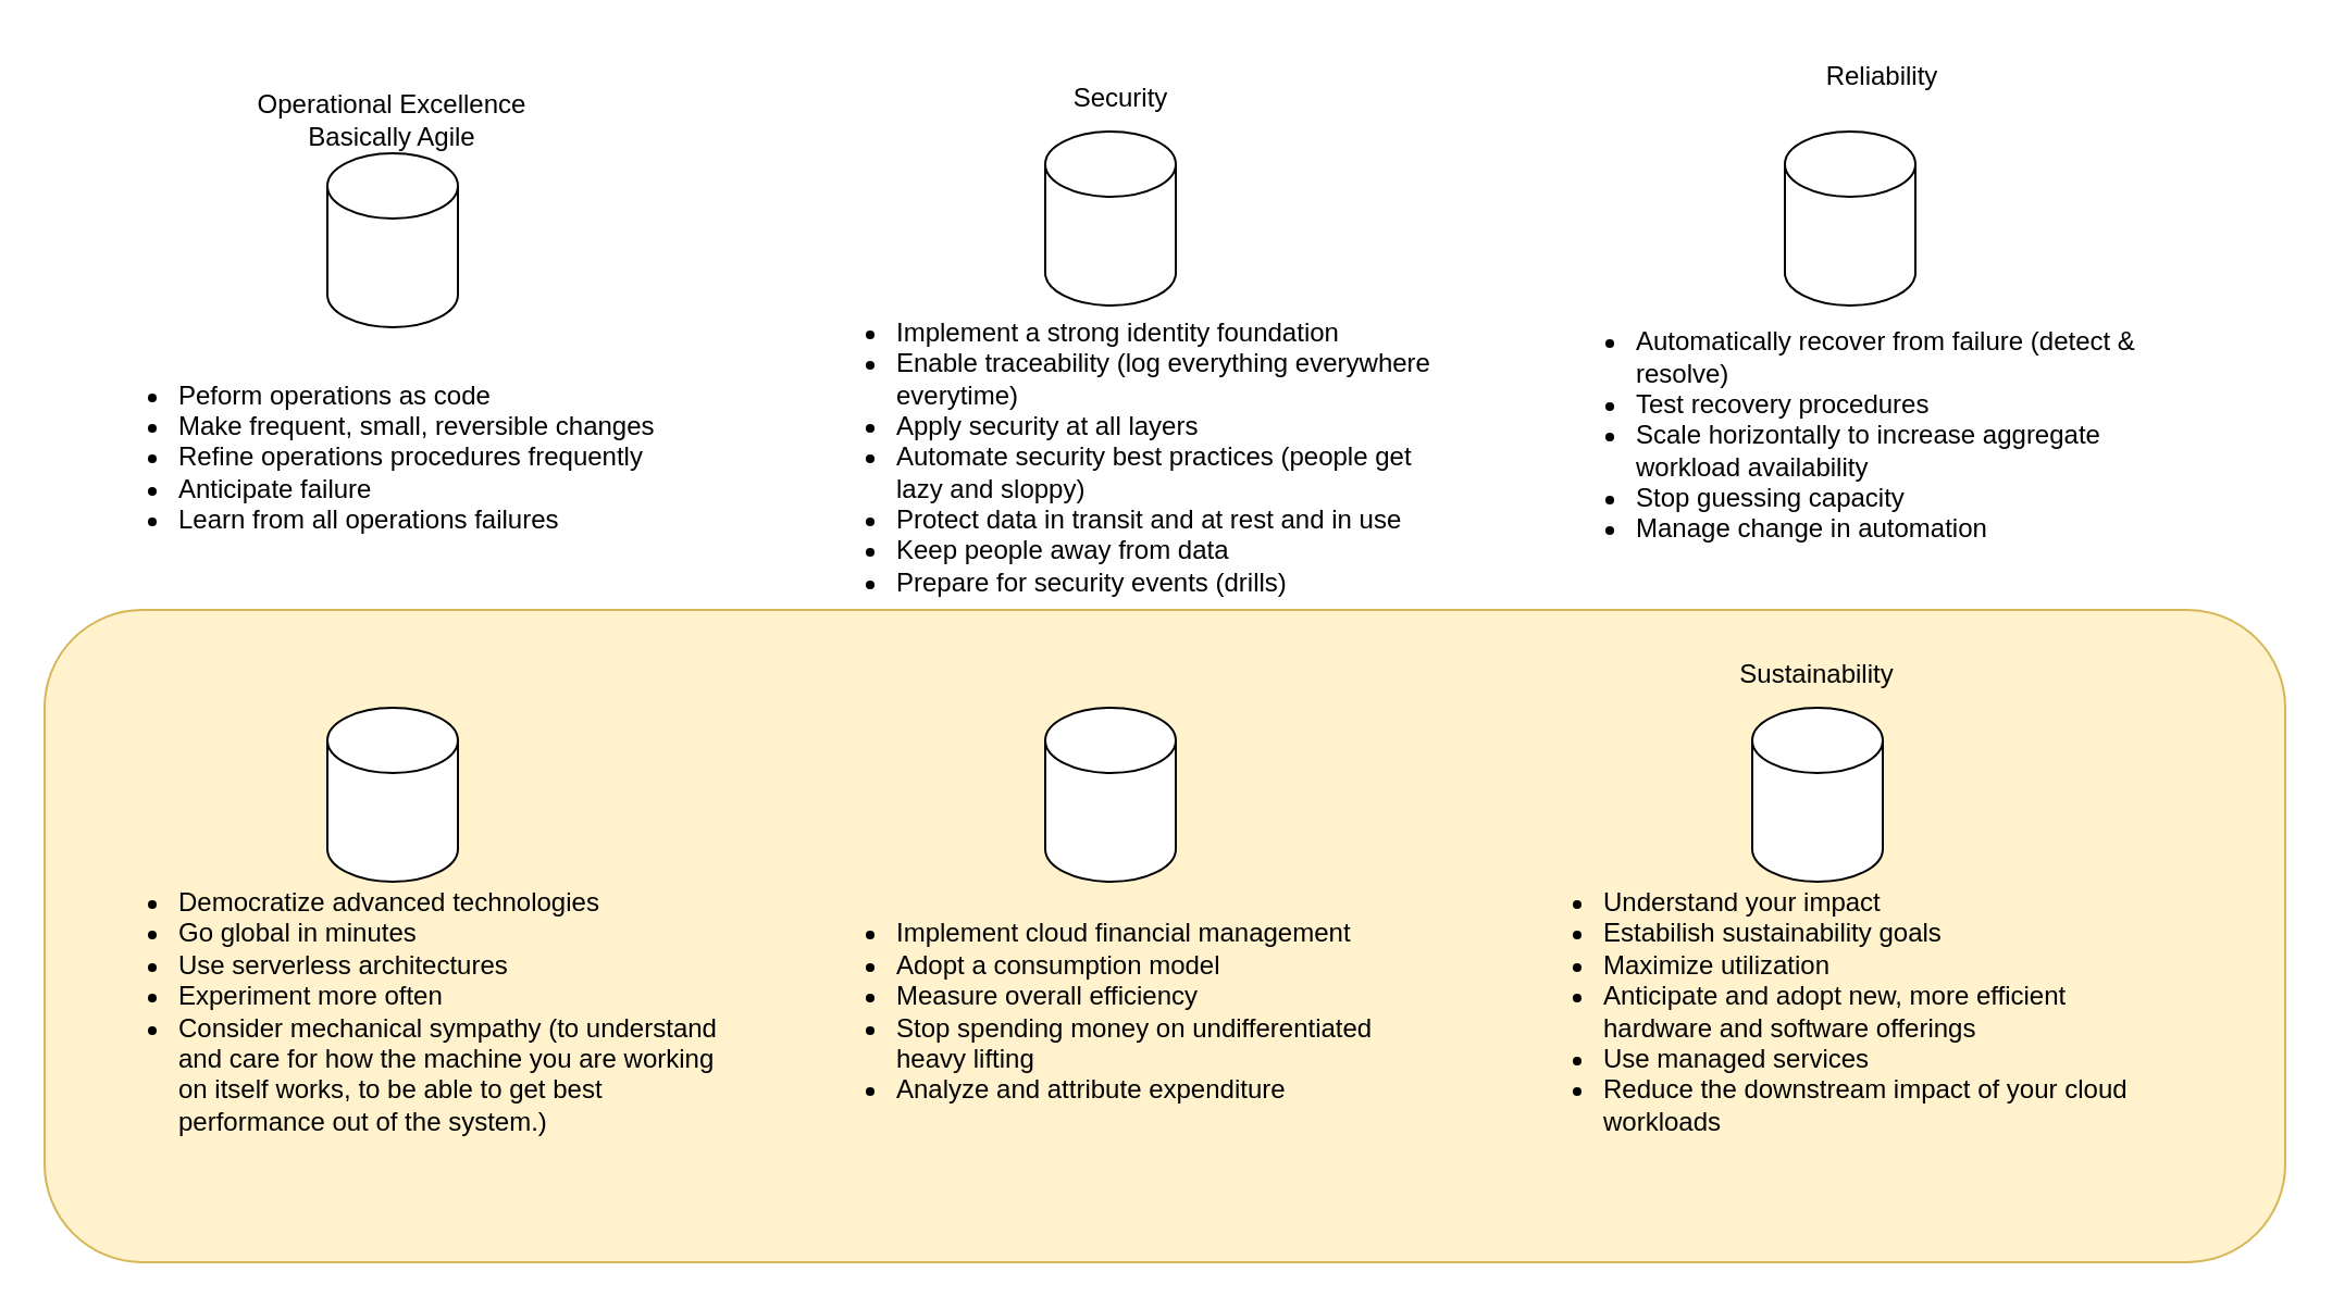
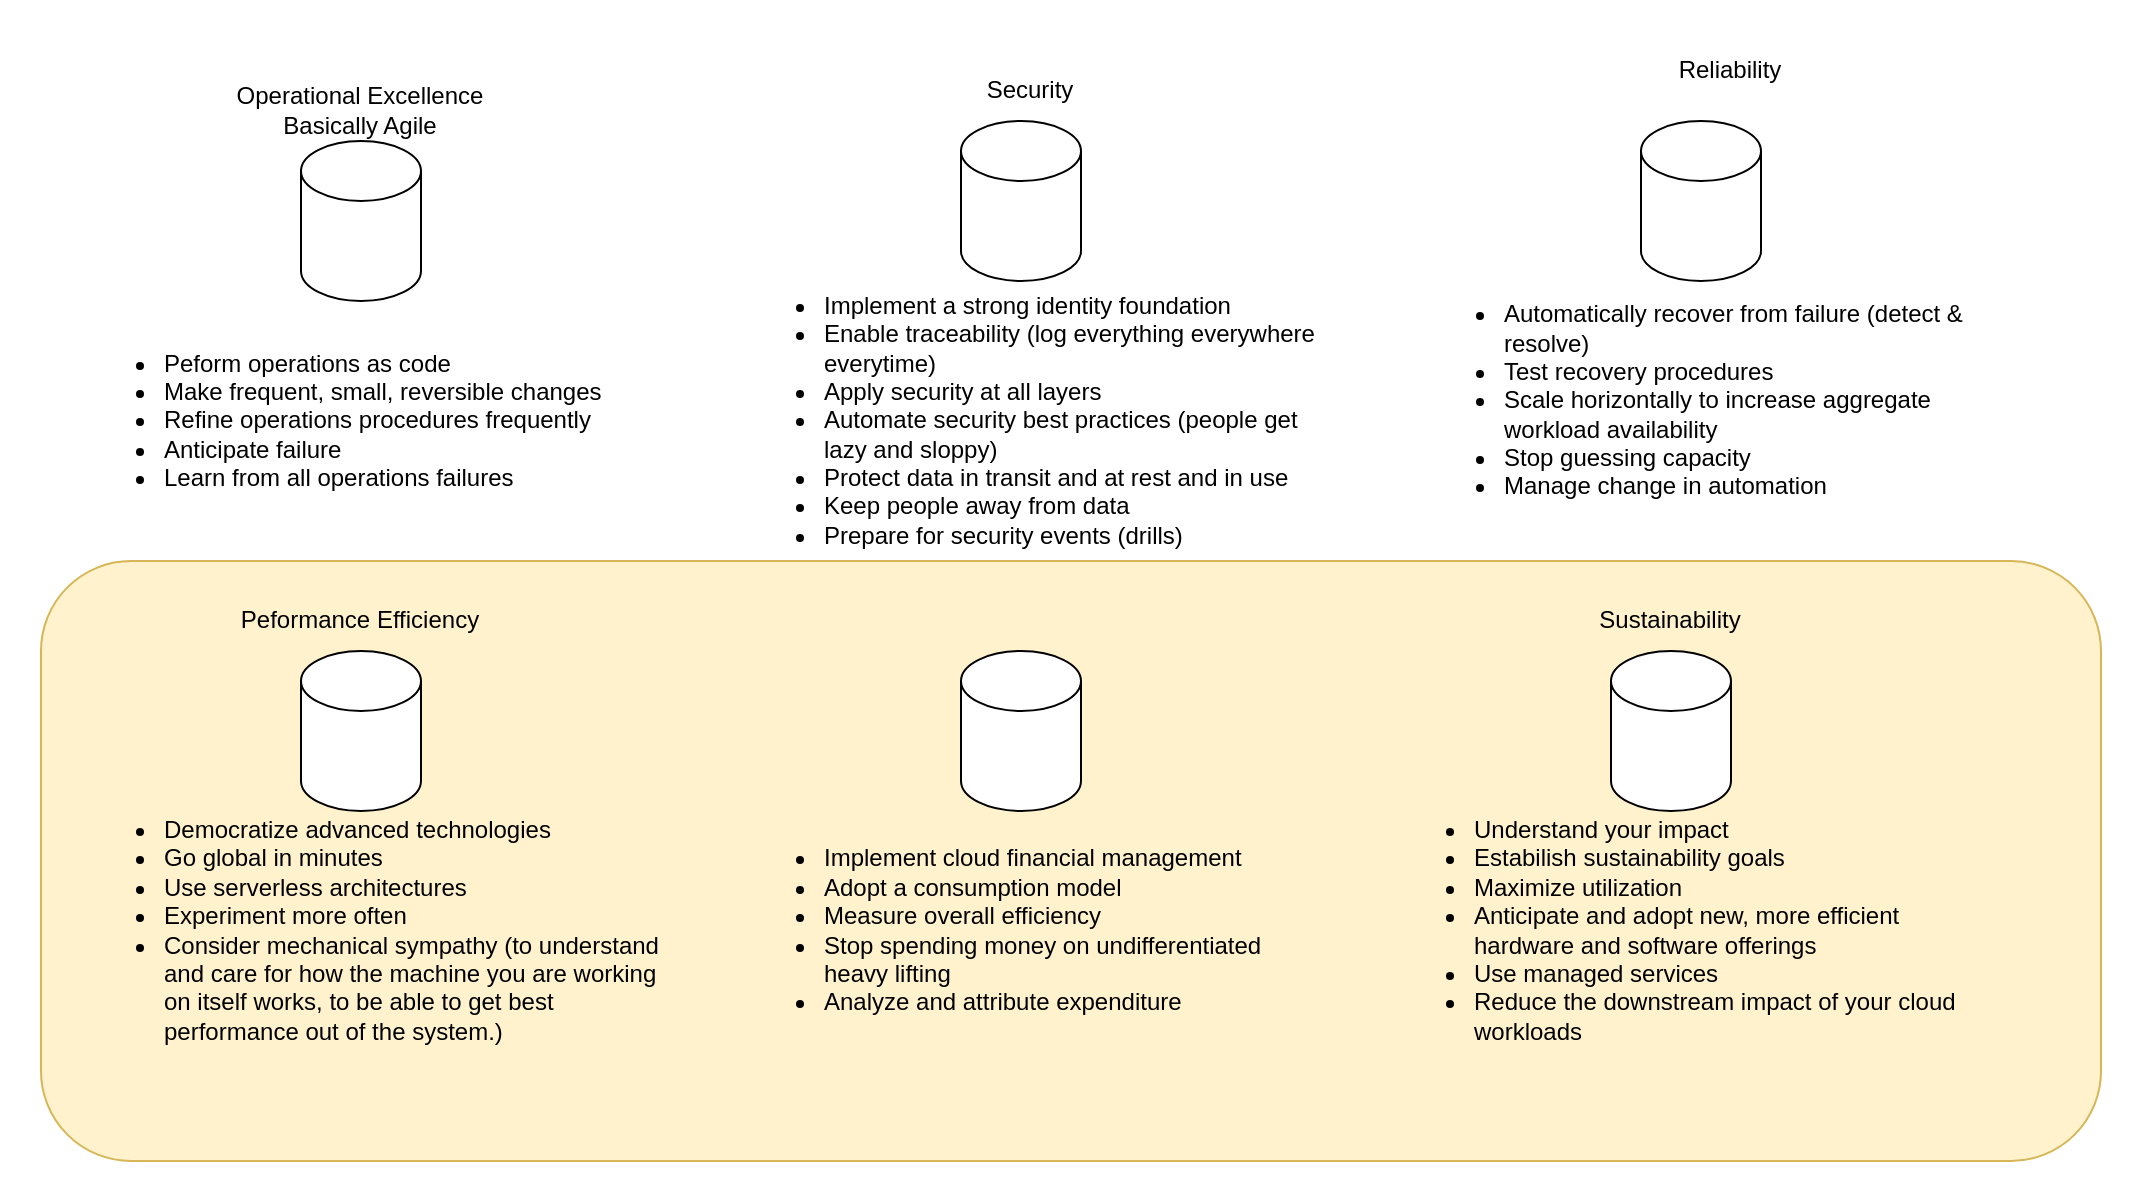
+ <mxCell id="14" value="&lt;div&gt;Peformance Efficiency&lt;/div&gt;" style="text;html=1;strokeColor=none;fillColor=none;align=center;verticalAlign=middle;whiteSpace=wrap;rounded=0;" vertex="1" parent="1"><mxGeometry x="80" y="295" width="200" height="30" as="geometry" /></mxCell>
